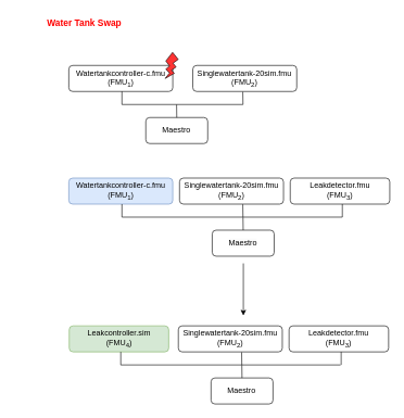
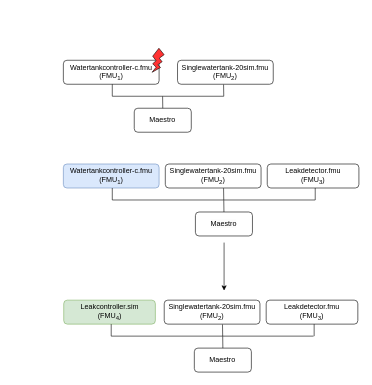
- <mxCell id="2" value="&lt;font color=&quot;#ff0000&quot;&gt;&lt;span style=&quot;font-size: 14px;&quot;&gt;&lt;b&gt;Water Tank Swap&lt;/b&gt;&lt;/span&gt;&lt;/font&gt;" style="text;html=1;strokeColor=none;fillColor=none;align=center;verticalAlign=middle;whiteSpace=wrap;rounded=0;" parent="1" vertex="1"><mxGeometry x="34.995" y="20" width="187.789" height="30" as="geometry" /></mxCell>
